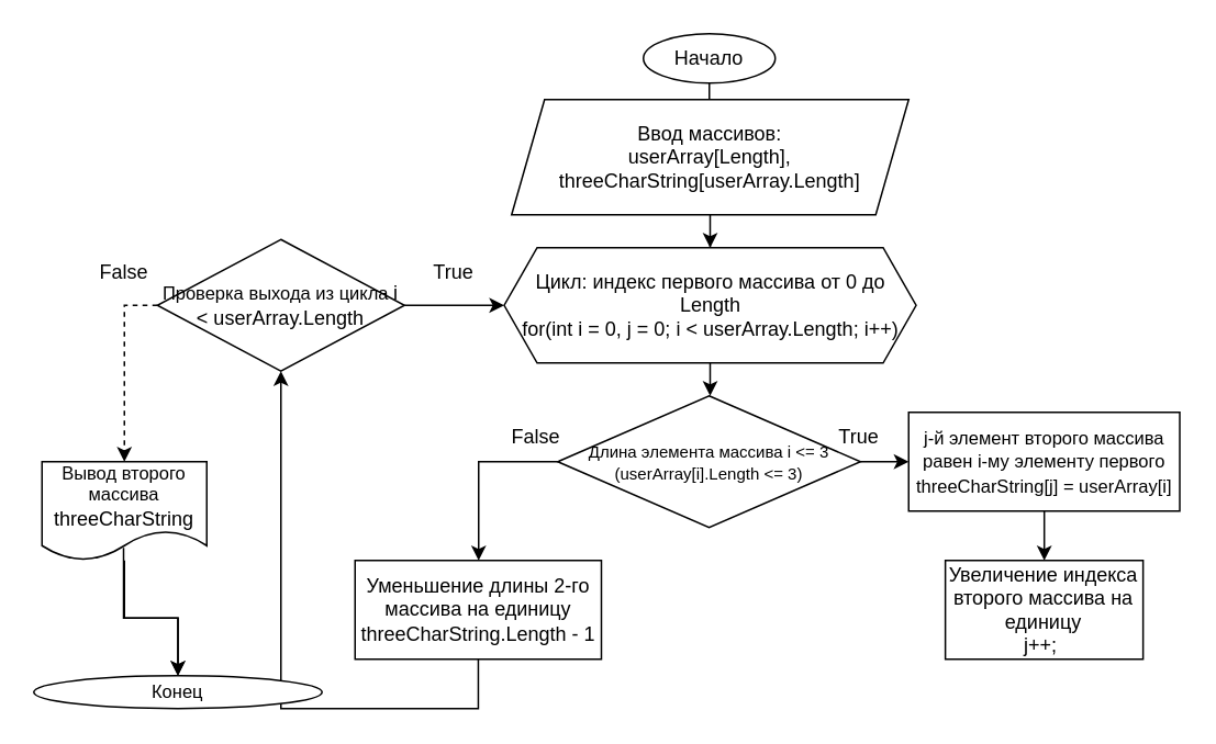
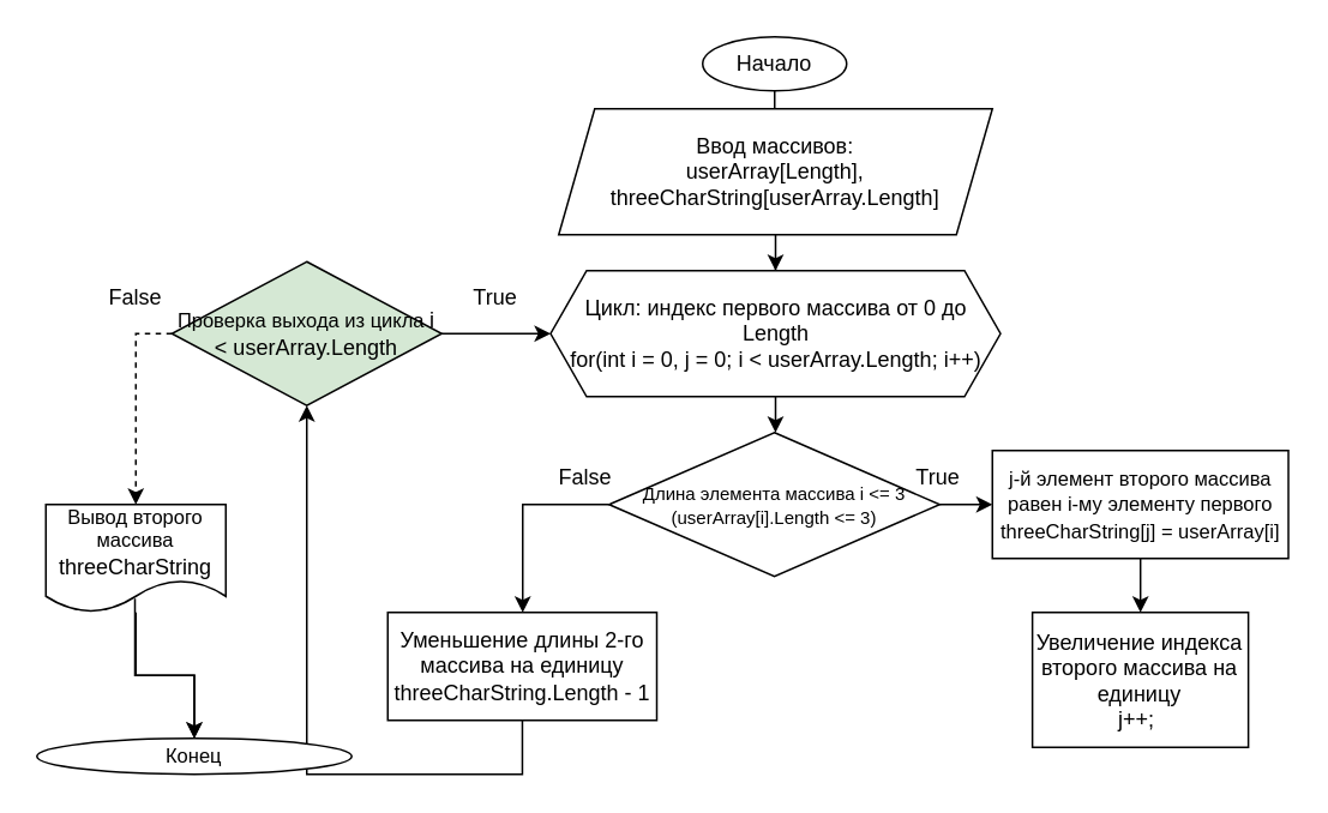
- <mxCell id="20" value="Проверка выхода из цикла&amp;nbsp;&lt;span style=&quot;font-size: 12px;&quot;&gt;i &amp;lt; userArray.Length&lt;/span&gt;" style="rhombus;whiteSpace=wrap;html=1;fontSize=11;" vertex="1" parent="1"><mxGeometry x="95" y="145" width="150" height="80" as="geometry" /></mxCell>
+ <mxCell id="20" value="Проверка выхода из цикла&amp;nbsp;&lt;span style=&quot;font-size: 12px;&quot;&gt;i &amp;lt; userArray.Length&lt;/span&gt;" style="rhombus;whiteSpace=wrap;html=1;fontSize=11;fillColor=#d5e8d4;" vertex="1" parent="1"><mxGeometry x="95" y="145" width="150" height="80" as="geometry" /></mxCell>
- <mxCell id="14" value="&lt;font style=&quot;font-size: 12px;&quot;&gt;Увеличение индекса второго массива на единицу&lt;br&gt;j++;&amp;nbsp;&lt;/font&gt;" style="whiteSpace=wrap;html=1;" vertex="1" parent="1"><mxGeometry x="573.25" y="340" width="120" height="60" as="geometry" /></mxCell>
+ <mxCell id="14" value="&lt;font style=&quot;font-size: 12px;&quot;&gt;Увеличение индекса второго массива на единицу&lt;br&gt;j++;&amp;nbsp;&lt;/font&gt;" style="whiteSpace=wrap;html=1;" vertex="1" parent="1"><mxGeometry x="573.25" y="340" width="120" height="75" as="geometry" /></mxCell>
